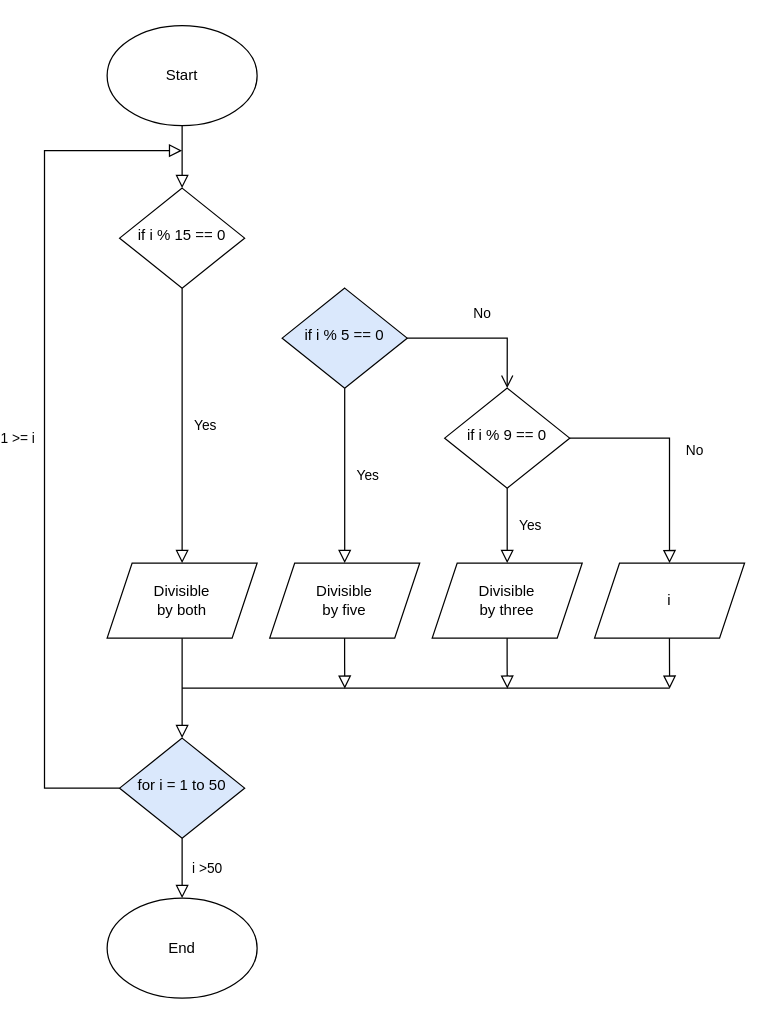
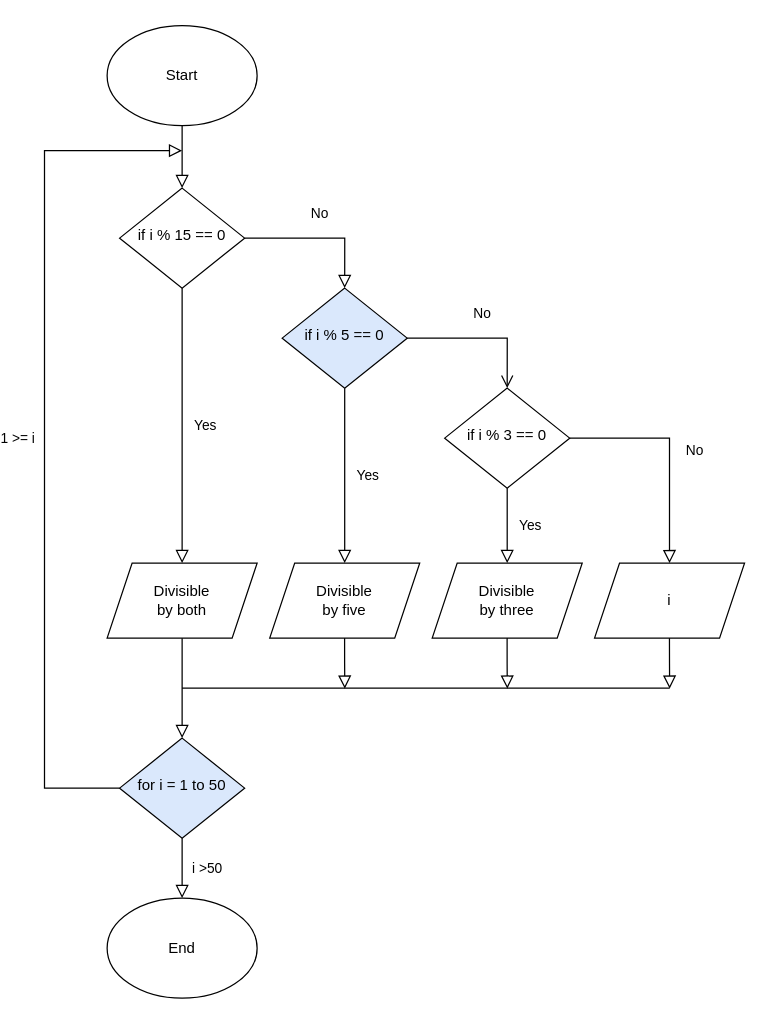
+ <mxCell id="10" value="No" style="rounded=0;html=1;jettySize=auto;orthogonalLoop=1;fontSize=11;endArrow=block;endFill=0;endSize=8;strokeWidth=1;shadow=0;labelBackgroundColor=none;edgeStyle=orthogonalEdgeStyle;exitX=1;exitY=0.5;exitDx=0;exitDy=0;entryX=0.5;entryY=0;entryDx=0;entryDy=0;" edge="1" parent="1" source="8" target="13"><mxGeometry y="20" relative="1" as="geometry"><mxPoint as="offset" /><mxPoint x="351" y="250" as="sourcePoint" /><mxPoint x="391" y="330" as="targetPoint" /></mxGeometry></mxCell>
- <mxCell id="14" value="if i % 9 == 0" style="rhombus;whiteSpace=wrap;html=1;shadow=0;fontFamily=Helvetica;fontSize=12;align=center;strokeWidth=1;spacing=6;spacingTop=-4;" vertex="1" parent="1"><mxGeometry x="341.06" y="310" width="100" height="80" as="geometry" /></mxCell>
+ <mxCell id="14" value="if i % 3 == 0" style="rhombus;whiteSpace=wrap;html=1;shadow=0;fontFamily=Helvetica;fontSize=12;align=center;strokeWidth=1;spacing=6;spacingTop=-4;" vertex="1" parent="1"><mxGeometry x="341.06" y="310" width="100" height="80" as="geometry" /></mxCell>
